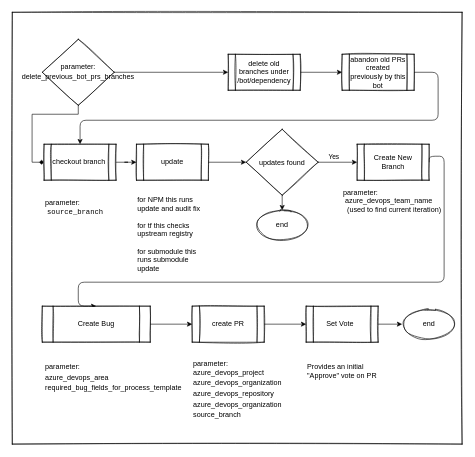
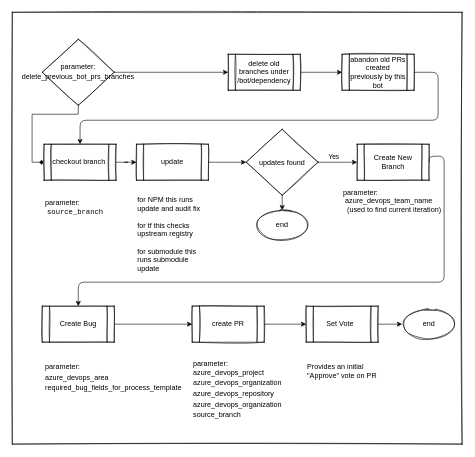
- <mxCell id="27" value="Create Bug" style="shape=process;whiteSpace=wrap;html=1;backgroundOutline=1;sketch=1;" parent="1" vertex="1"><mxGeometry x="70" y="510" width="180" height="60" as="geometry" /></mxCell>
+ <mxCell id="27" value="Create Bug" style="shape=process;whiteSpace=wrap;html=1;backgroundOutline=1;sketch=1;" parent="1" vertex="1"><mxGeometry x="70" y="510" width="120" height="60" as="geometry" /></mxCell>
